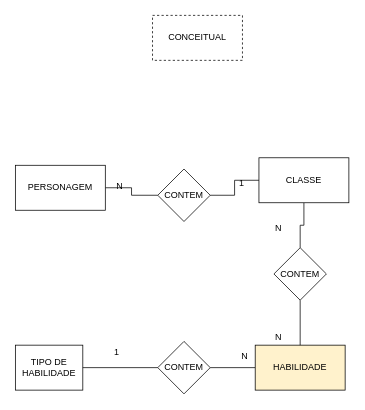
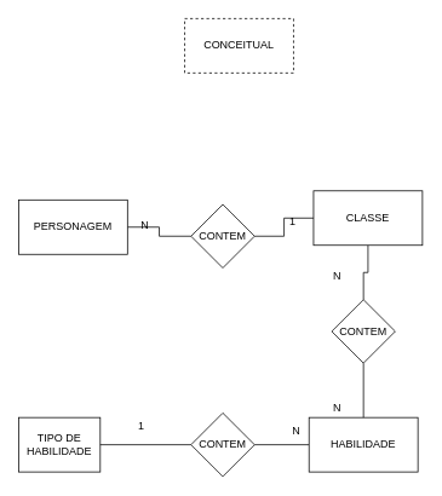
- <mxCell id="6" value="HABILIDADE" style="rounded=0;whiteSpace=wrap;html=1;fillColor=#fff2cc;" vertex="1" parent="1"><mxGeometry x="340" y="460" width="120" height="60" as="geometry" /></mxCell>
+ <mxCell id="6" value="HABILIDADE" style="rounded=0;whiteSpace=wrap;html=1;" vertex="1" parent="1"><mxGeometry x="340" y="460" width="120" height="60" as="geometry" /></mxCell>
